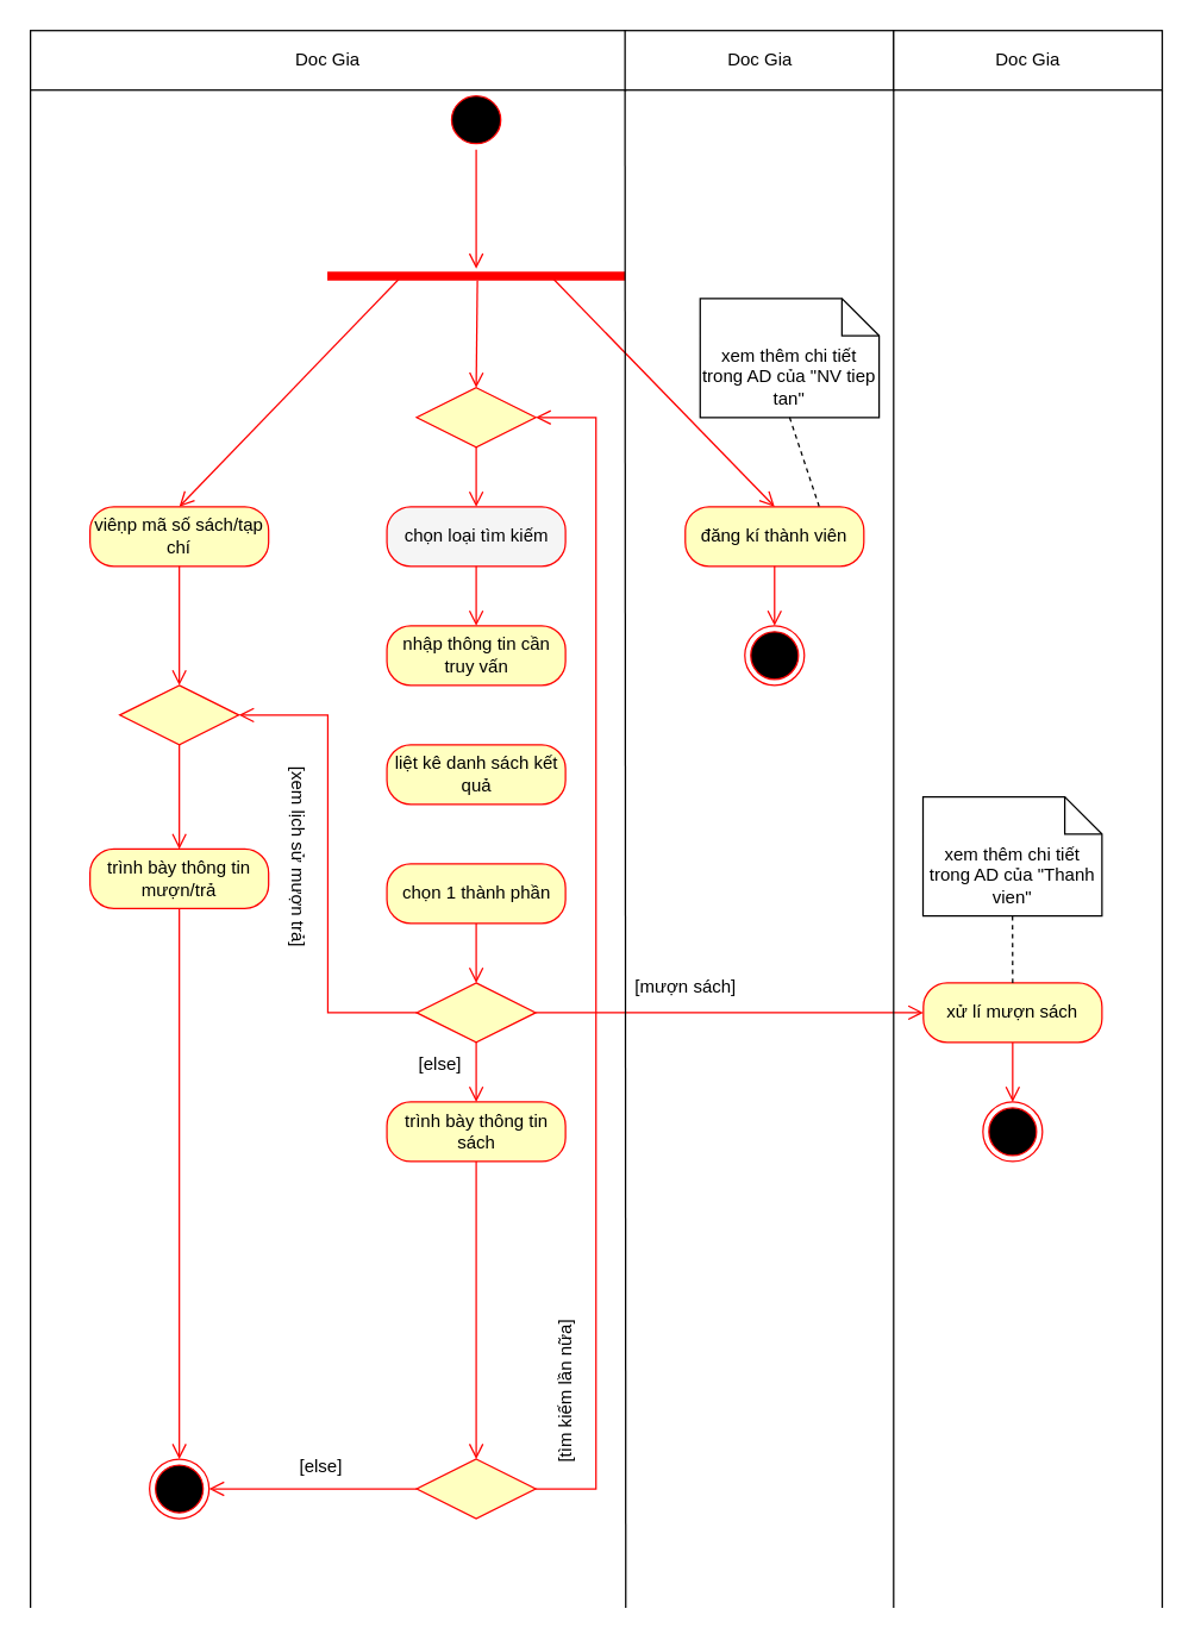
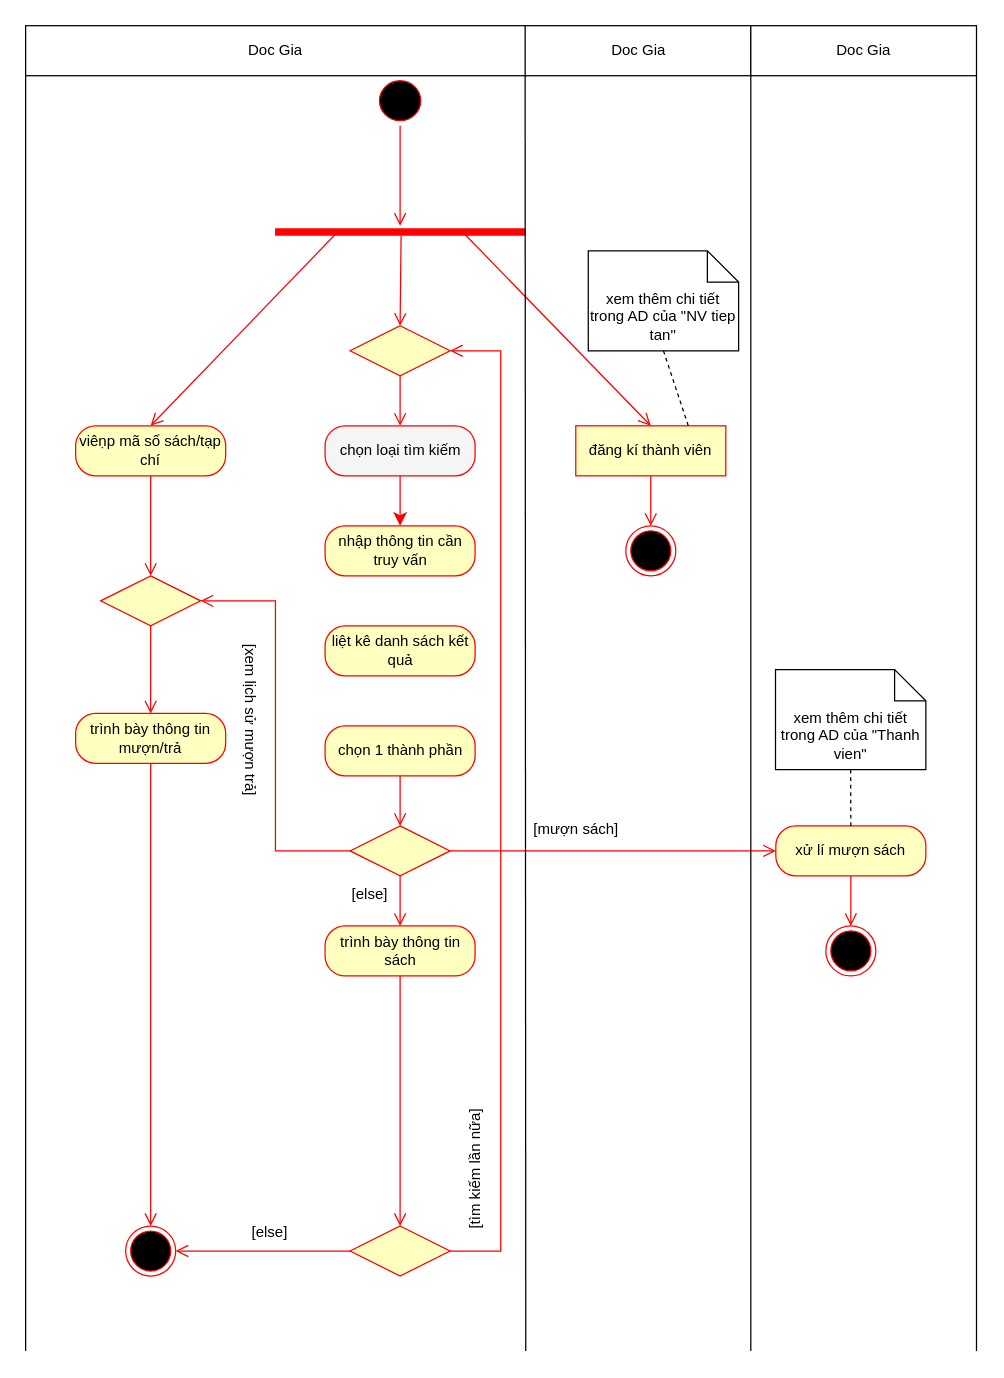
- <mxCell id="20" value="đăng kí thành viên" style="rounded=1;whiteSpace=wrap;html=1;arcSize=40;fontColor=#000000;fillColor=#ffffc0;strokeColor=#ff0000;" vertex="1" parent="1"><mxGeometry x="460" y="340" width="120" height="40" as="geometry" /></mxCell>
+ <mxCell id="20" value="đăng kí thành viên" style="whiteSpace=wrap;html=1;arcSize=40;fontColor=#000000;fillColor=#ffffc0;strokeColor=#ff0000;rounded=0;" vertex="1" parent="1"><mxGeometry x="460" y="340" width="120" height="40" as="geometry" /></mxCell>
- <mxCell id="23" value="" style="html=1;verticalAlign=bottom;endArrow=open;endSize=8;strokeColor=#ff0000;rounded=0;entryX=0.5;entryY=0;entryDx=0;entryDy=0;exitX=0.5;exitY=1;exitDx=0;exitDy=0;" edge="1" parent="1" source="15" target="16"><mxGeometry relative="1" as="geometry"><mxPoint x="418" y="300" as="targetPoint" /><mxPoint x="400" y="210" as="sourcePoint" /></mxGeometry></mxCell>
+ <mxCell id="23" value="" style="html=1;verticalAlign=bottom;endArrow=classic;endSize=8;strokeColor=#ff0000;rounded=0;entryX=0.5;entryY=0;entryDx=0;entryDy=0;exitX=0.5;exitY=1;exitDx=0;exitDy=0;" edge="1" parent="1" source="15" target="16"><mxGeometry relative="1" as="geometry"><mxPoint x="418" y="300" as="targetPoint" /><mxPoint x="400" y="210" as="sourcePoint" /></mxGeometry></mxCell>
